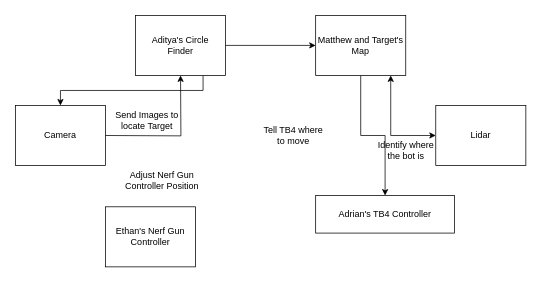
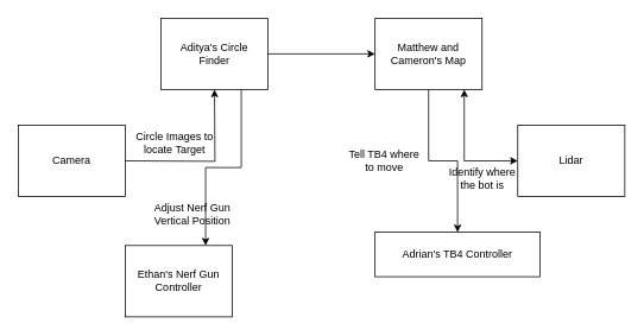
- <mxCell id="6" value="Matthew and Target's Map" style="rounded=0;whiteSpace=wrap;html=1;" parent="1" vertex="1"><mxGeometry x="420" y="20" width="120" height="80" as="geometry" /></mxCell>
+ <mxCell id="6" value="Matthew and Cameron's Map" style="rounded=0;whiteSpace=wrap;html=1;" parent="1" vertex="1"><mxGeometry x="420" y="20" width="120" height="80" as="geometry" /></mxCell>
- <mxCell id="2" style="edgeStyle=orthogonalEdgeStyle;rounded=0;orthogonalLoop=1;jettySize=auto;html=1;exitX=0.75;exitY=1;exitDx=0;exitDy=0;" parent="1" source="3" target="9" edge="1"><mxGeometry relative="1" as="geometry" /></mxCell>
+ <mxCell id="2" style="edgeStyle=orthogonalEdgeStyle;rounded=0;orthogonalLoop=1;jettySize=auto;html=1;exitX=0.75;exitY=1;exitDx=0;exitDy=0;entryX=0.75;entryY=0;entryDx=0;entryDy=0;" parent="1" source="3" target="7" edge="1"><mxGeometry relative="1" as="geometry" /></mxCell>
- <mxCell id="15" value="Send Images to &lt;br&gt;locate Target" style="text;html=1;align=center;verticalAlign=middle;resizable=0;points=[];autosize=1;strokeColor=none;fillColor=none;" parent="1" vertex="1"><mxGeometry x="140" y="140" width="110" height="40" as="geometry" /></mxCell>
+ <mxCell id="15" value="Circle Images to &lt;br&gt;locate Target" style="text;html=1;align=center;verticalAlign=middle;resizable=0;points=[];autosize=1;strokeColor=none;fillColor=none;" parent="1" vertex="1"><mxGeometry x="140" y="140" width="110" height="40" as="geometry" /></mxCell>
- <mxCell id="16" value="Tell TB4 where &lt;br&gt;to move" style="text;html=1;align=center;verticalAlign=middle;resizable=0;points=[];autosize=1;strokeColor=none;fillColor=none;" parent="1" vertex="1"><mxGeometry x="340" y="160" width="100" height="40" as="geometry" /></mxCell>
+ <mxCell id="16" value="Tell TB4 where &lt;br&gt;to move" style="text;html=1;align=center;verticalAlign=middle;resizable=0;points=[];autosize=1;strokeColor=none;fillColor=none;" parent="1" vertex="1"><mxGeometry x="380" y="160" width="100" height="40" as="geometry" /></mxCell>
- <mxCell id="13" value="Adjust Nerf Gun&lt;br&gt;Controller Position" style="text;html=1;align=center;verticalAlign=middle;resizable=0;points=[];autosize=1;strokeColor=none;fillColor=none;" parent="1" vertex="1"><mxGeometry x="160" y="220" width="110" height="40" as="geometry" /></mxCell>
+ <mxCell id="13" value="Adjust Nerf Gun&lt;br&gt;Vertical Position" style="text;html=1;align=center;verticalAlign=middle;resizable=0;points=[];autosize=1;strokeColor=none;fillColor=none;" parent="1" vertex="1"><mxGeometry x="160" y="220" width="110" height="40" as="geometry" /></mxCell>
